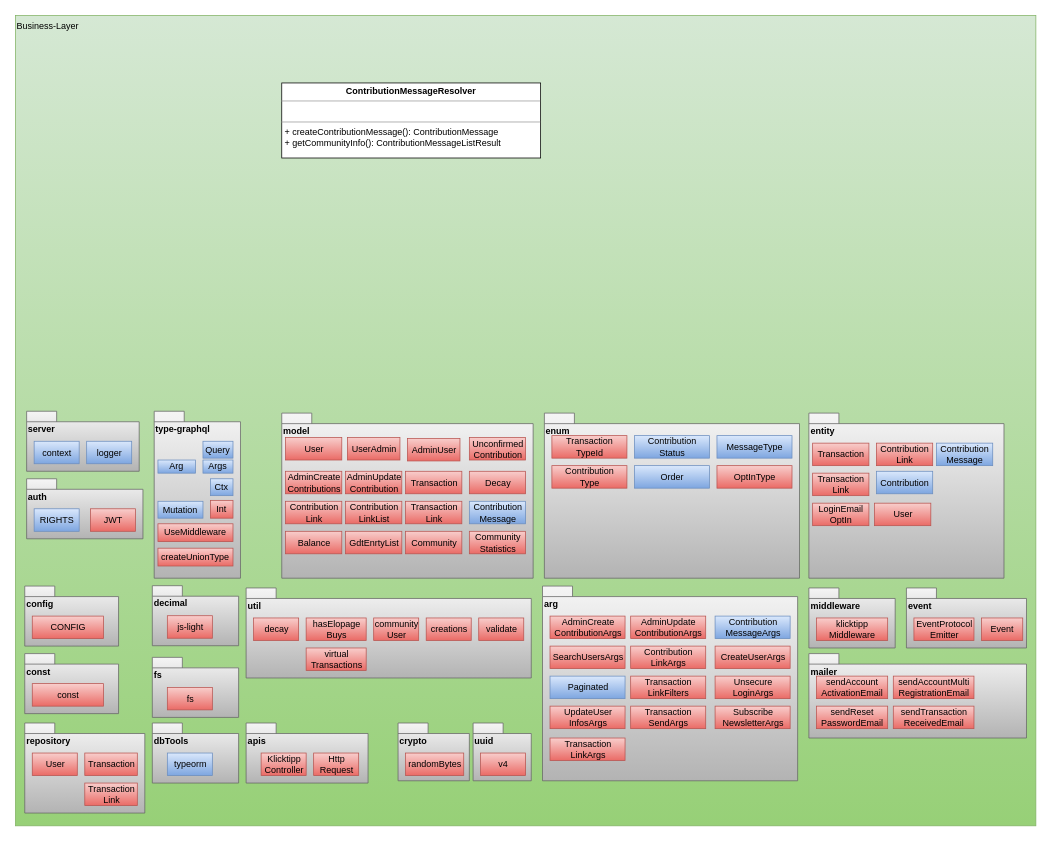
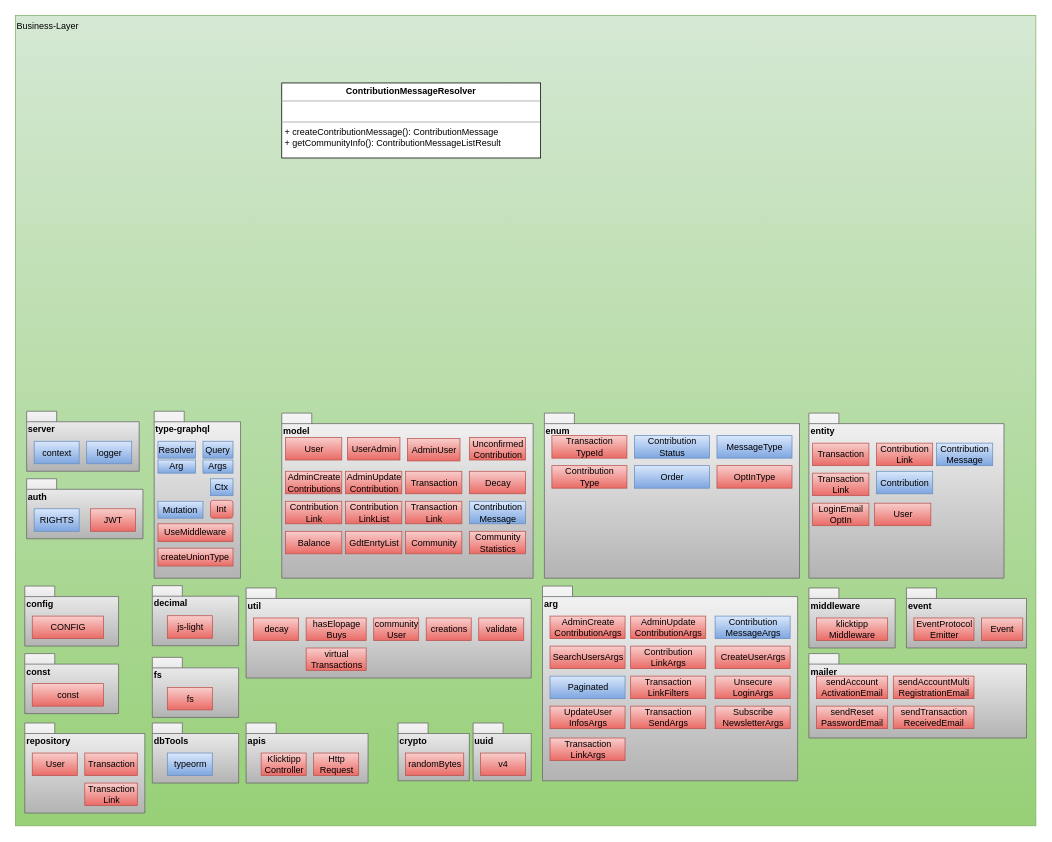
+ <mxCell id="43" value="Resolver" style="rounded=0;whiteSpace=wrap;html=1;fillColor=#dae8fc;gradientColor=#7ea6e0;strokeColor=#6c8ebf;" parent="1" vertex="1"><mxGeometry x="210" y="587.5" width="50" height="22.5" as="geometry" /></mxCell>
- <mxCell id="65" value="Int" style="rounded=0;whiteSpace=wrap;html=1;fillColor=#f8cecc;gradientColor=#ea6b66;strokeColor=#b85450;" parent="1" vertex="1"><mxGeometry x="280" y="666.25" width="30" height="23.75" as="geometry" /></mxCell>
+ <mxCell id="65" value="Int" style="whiteSpace=wrap;html=1;fillColor=#f8cecc;gradientColor=#ea6b66;strokeColor=#b85450;rounded=1;" parent="1" vertex="1"><mxGeometry x="280" y="666.25" width="30" height="23.75" as="geometry" /></mxCell>
